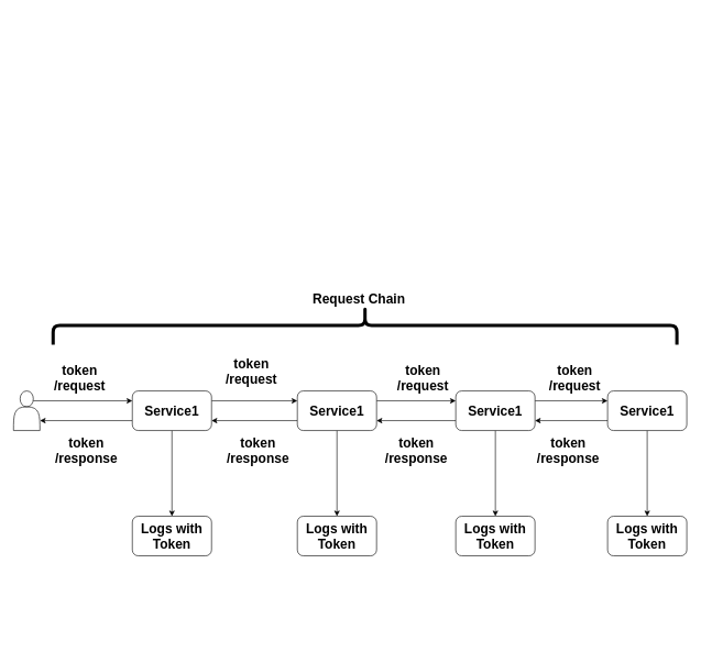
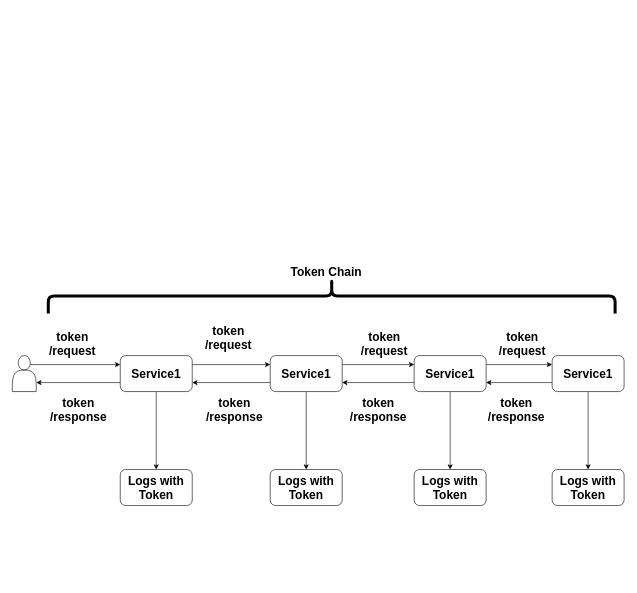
- <mxCell id="32" value="&lt;b&gt;Request Chain&lt;/b&gt;" style="text;html=1;align=center;verticalAlign=middle;resizable=0;points=[];autosize=1;strokeColor=none;fillColor=none;fontSize=20;" vertex="1" parent="1"><mxGeometry x="463" y="432" width="160" height="40" as="geometry" /></mxCell>
+ <mxCell id="32" value="&lt;b&gt;Token Chain&lt;/b&gt;" style="text;html=1;align=center;verticalAlign=middle;resizable=0;points=[];autosize=1;strokeColor=none;fillColor=none;fontSize=20;" vertex="1" parent="1"><mxGeometry x="463" y="432" width="160" height="40" as="geometry" /></mxCell>
